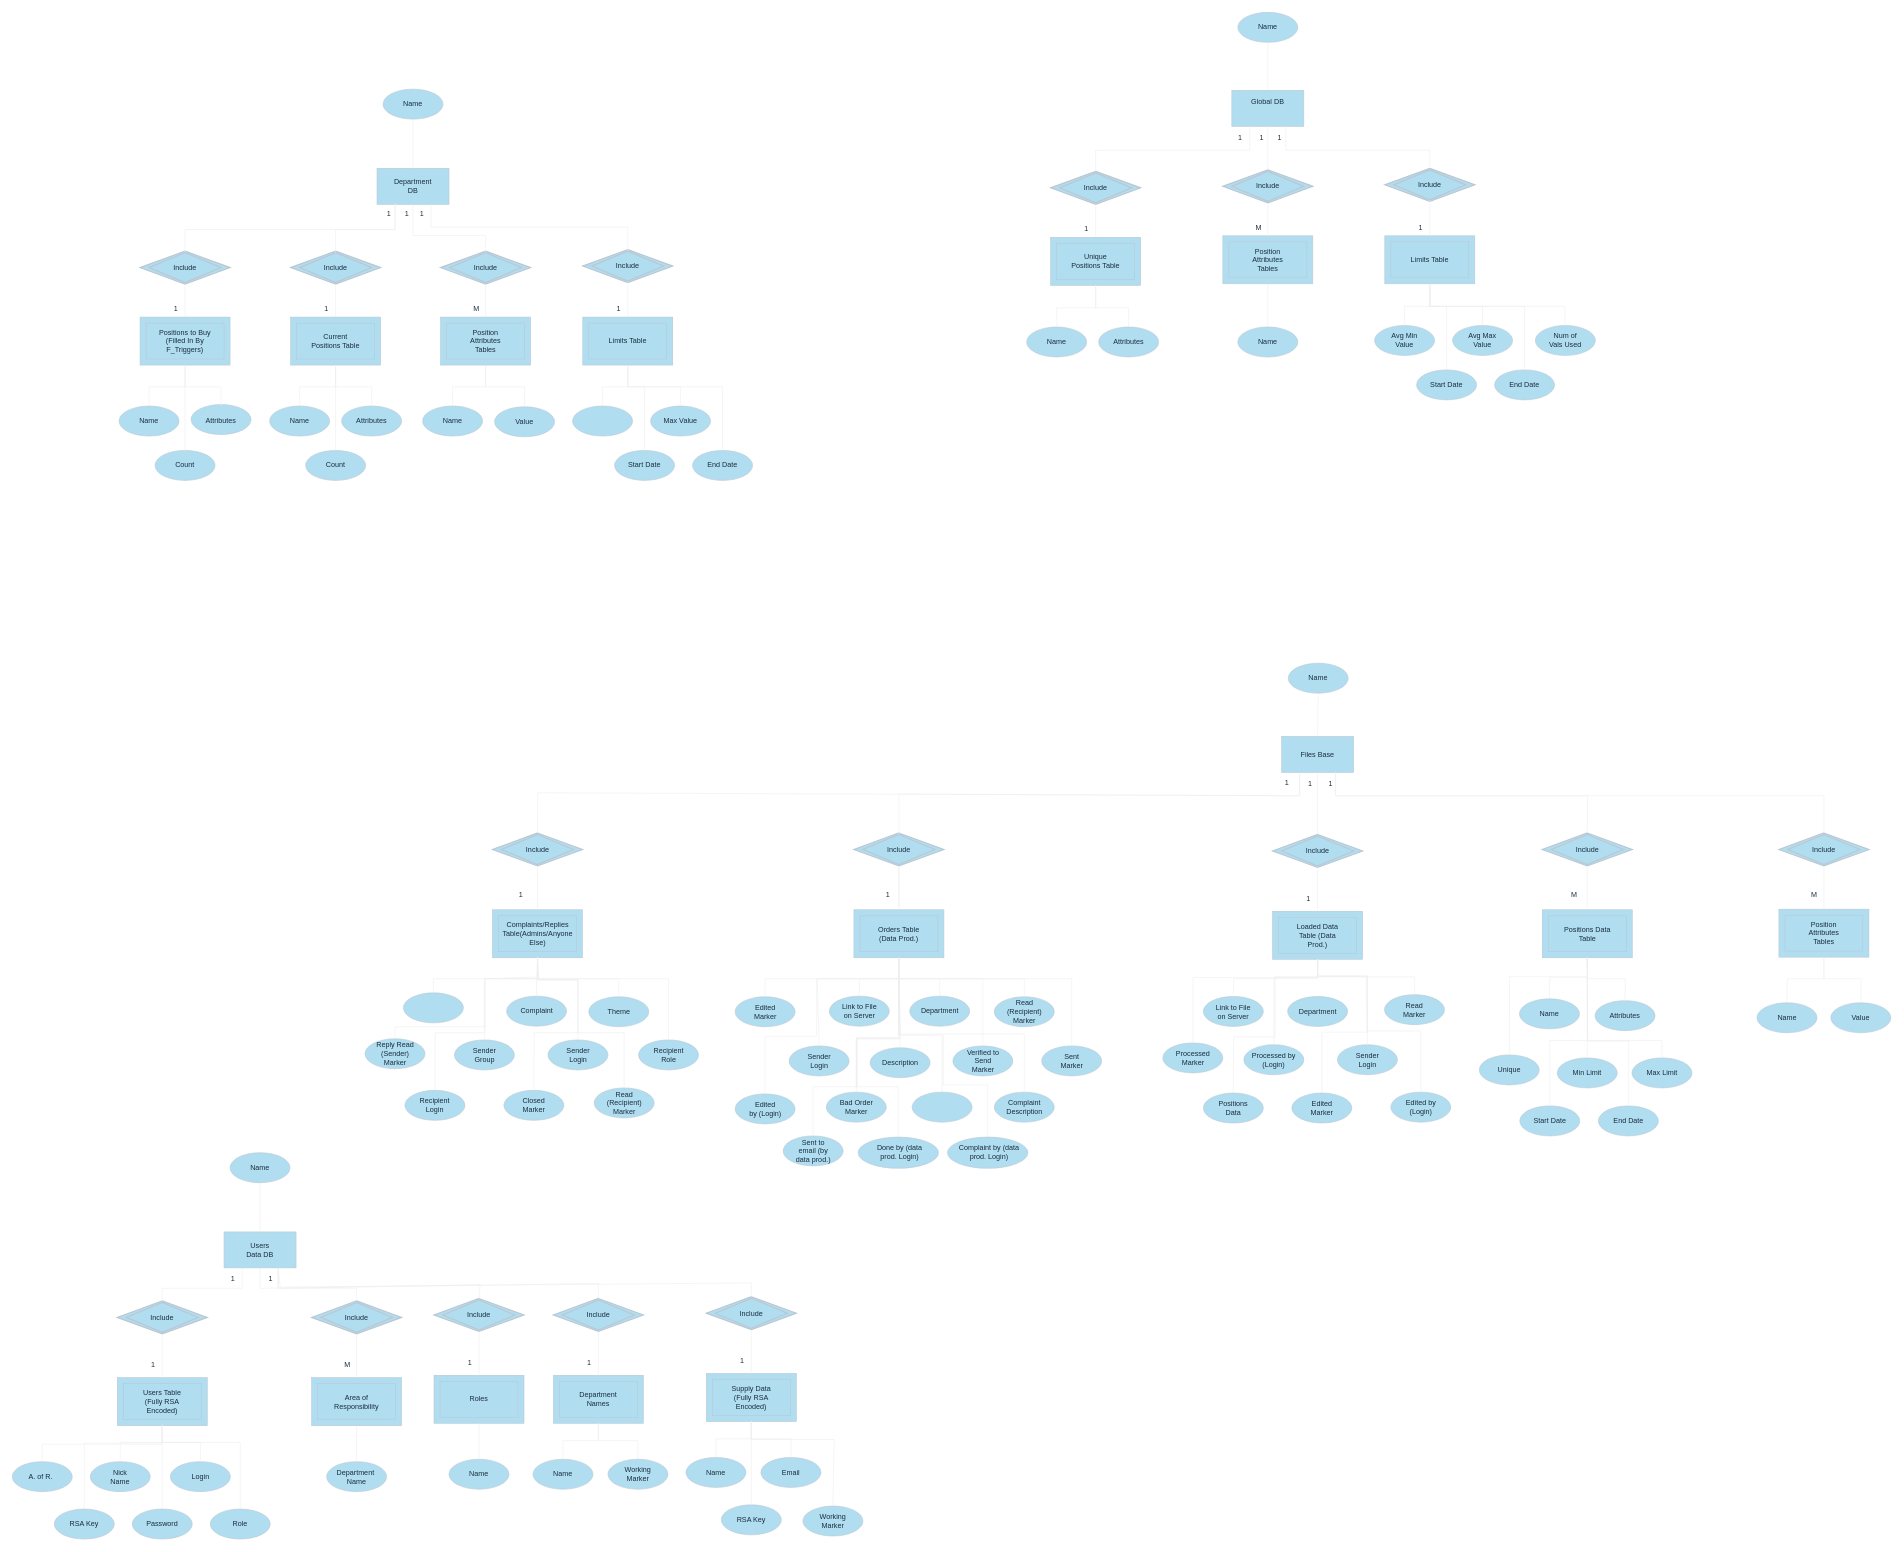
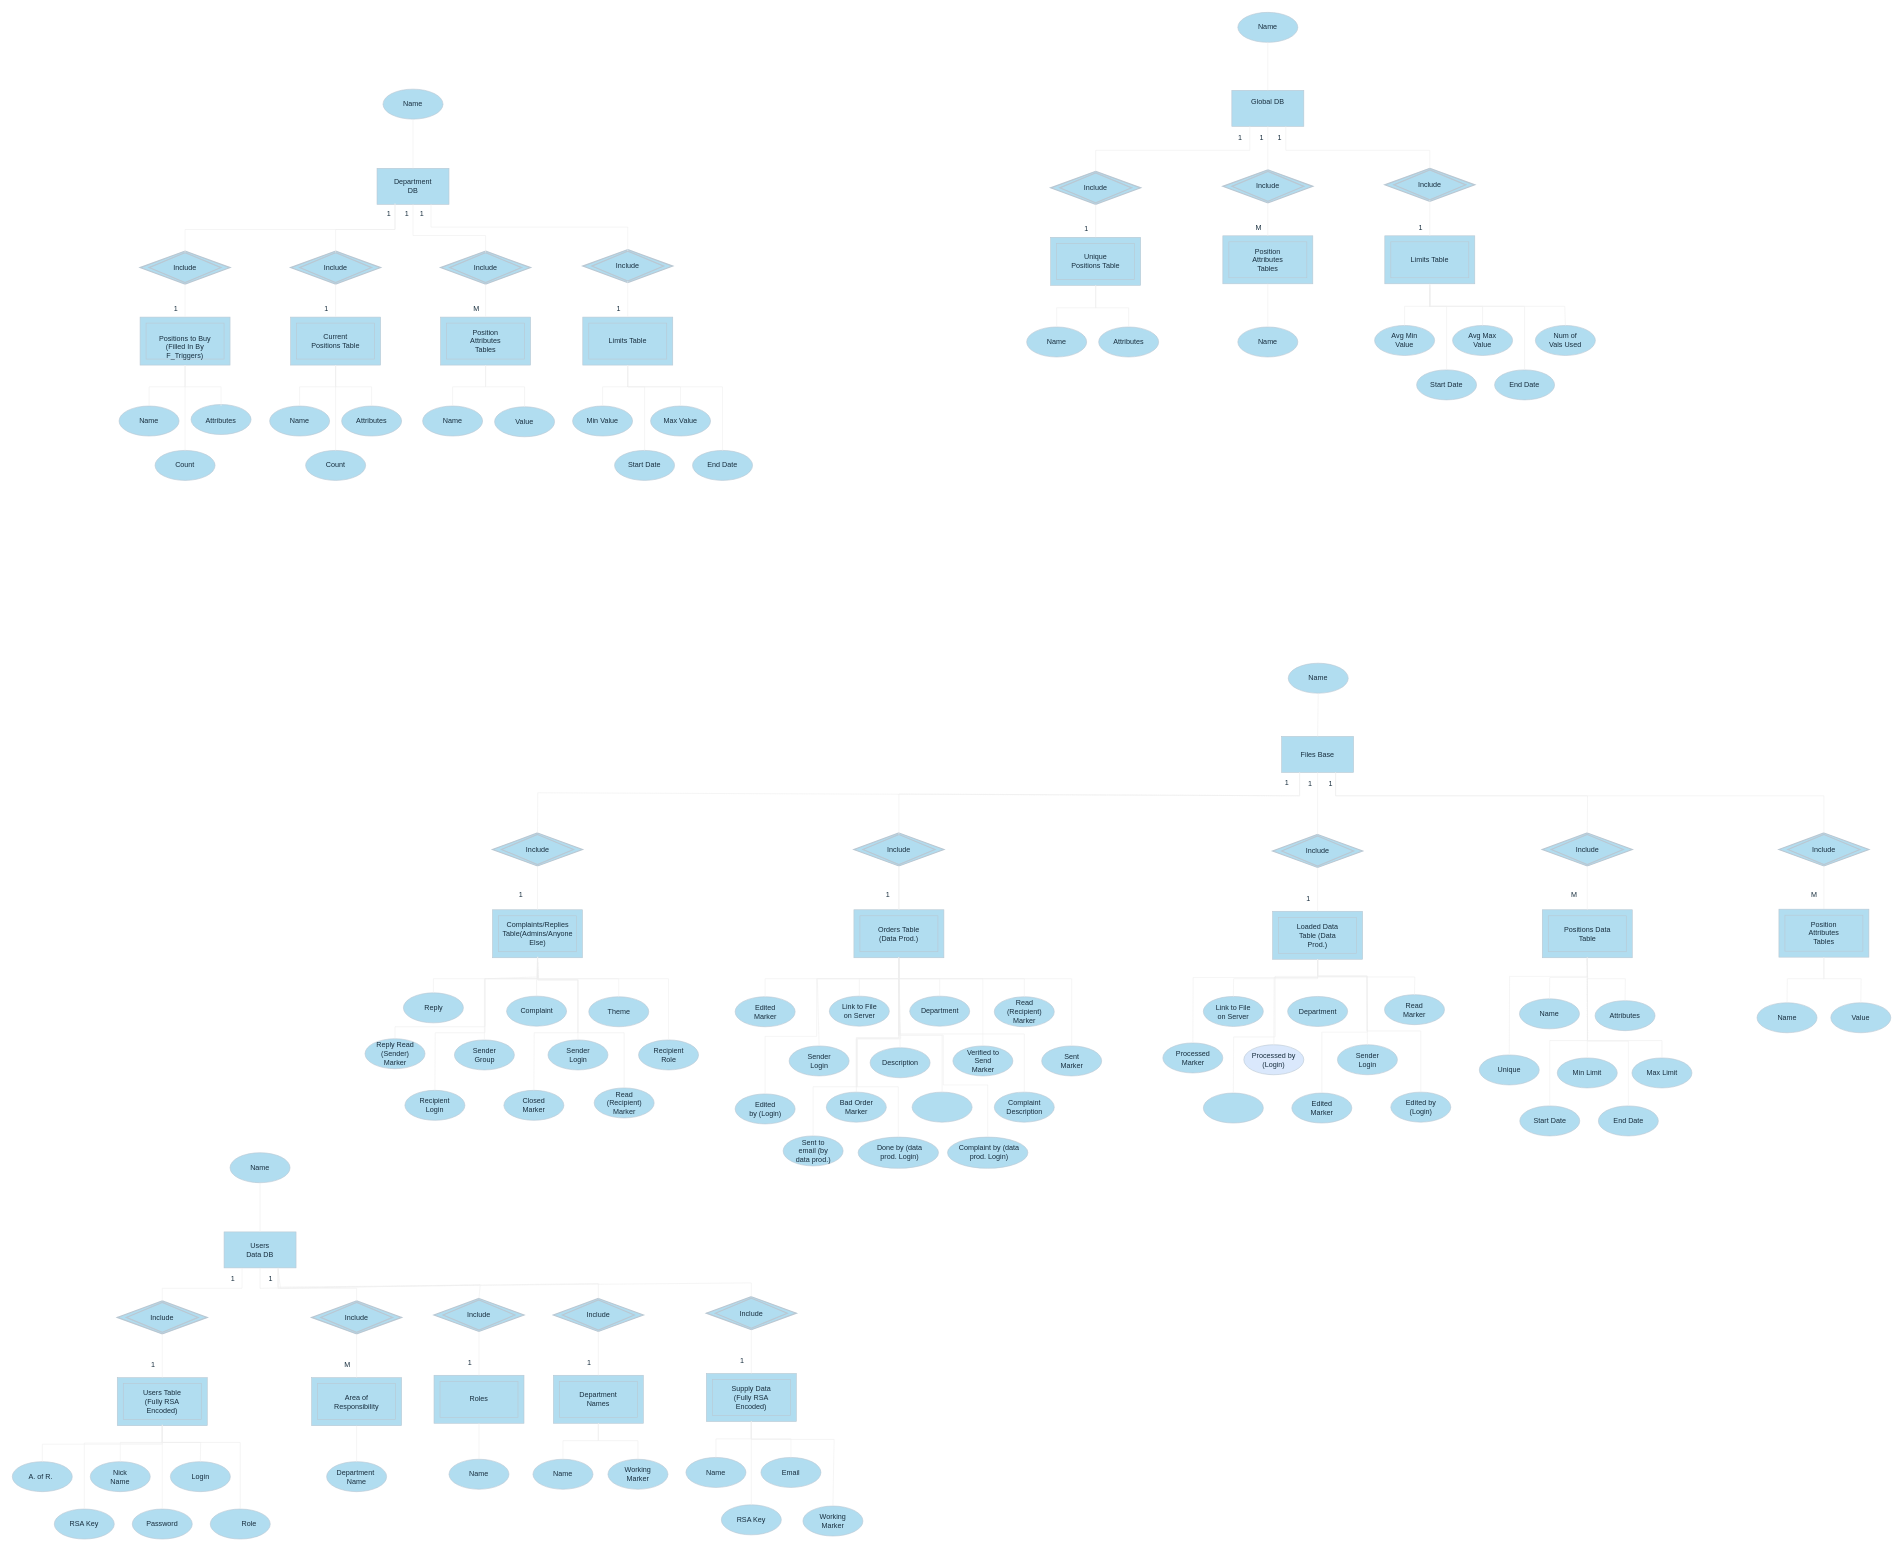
- <mxCell id="154" value="Positions to Buy (Filled In By F_Triggers)" style="text;html=1;strokeColor=none;fillColor=none;align=center;verticalAlign=middle;whiteSpace=wrap;rounded=0;fontColor=#182E3E;labelBackgroundColor=none;" parent="1" vertex="1"><mxGeometry x="263" y="550.5" width="90" height="35" as="geometry" /></mxCell>
+ <mxCell id="154" value="Positions to Buy (Filled In By F_Triggers)" style="text;html=1;strokeColor=none;fillColor=none;align=center;verticalAlign=middle;whiteSpace=wrap;rounded=0;fontColor=#182E3E;labelBackgroundColor=none;" parent="1" vertex="1"><mxGeometry x="263" y="560.5" width="90" height="35" as="geometry" /></mxCell>
+ <mxCell id="73" value="Min Value" style="text;html=1;strokeColor=none;fillColor=none;align=center;verticalAlign=middle;whiteSpace=wrap;rounded=0;fontColor=#182E3E;labelBackgroundColor=none;" parent="1" vertex="1"><mxGeometry x="974" y="686.25" width="60" height="30" as="geometry" /></mxCell>
+ <mxCell id="351" value="Reply" style="text;html=1;strokeColor=none;fillColor=none;align=center;verticalAlign=middle;whiteSpace=wrap;rounded=0;fontColor=#182E3E;labelBackgroundColor=none;" parent="1" vertex="1"><mxGeometry x="689.5" y="1664.5" width="65" height="30" as="geometry" /></mxCell>
- <mxCell id="246" value="Processed by (Login)" style="ellipse;whiteSpace=wrap;html=1;strokeColor=#BAC8D3;fontColor=#182E3E;fillColor=#B1DDF0;labelBackgroundColor=none;" parent="1" vertex="1"><mxGeometry x="2073" y="1741" width="100" height="50" as="geometry" /></mxCell>
+ <mxCell id="246" value="Processed by (Login)" style="ellipse;whiteSpace=wrap;html=1;strokeColor=#BAC8D3;fontColor=#182E3E;fillColor=#dae8fc;labelBackgroundColor=none;" parent="1" vertex="1"><mxGeometry x="2073" y="1741" width="100" height="50" as="geometry" /></mxCell>
- <mxCell id="278" value="Positions Data" style="text;html=1;strokeColor=none;fillColor=none;align=center;verticalAlign=middle;whiteSpace=wrap;rounded=0;fontColor=#182E3E;labelBackgroundColor=none;" parent="1" vertex="1"><mxGeometry x="2023" y="1831.5" width="65" height="30" as="geometry" /></mxCell>
- <mxCell id="144" value="Role" style="text;html=1;strokeColor=none;fillColor=none;align=center;verticalAlign=middle;whiteSpace=wrap;rounded=0;fontColor=#182E3E;labelBackgroundColor=none;" parent="1" vertex="1"><mxGeometry x="370" y="2525" width="60" height="30" as="geometry" /></mxCell>
+ <mxCell id="144" value="Role" style="text;html=1;strokeColor=none;fillColor=none;align=center;verticalAlign=middle;whiteSpace=wrap;rounded=0;fontColor=#182E3E;labelBackgroundColor=none;" parent="1" vertex="1"><mxGeometry x="385" y="2525" width="60" height="30" as="geometry" /></mxCell>
